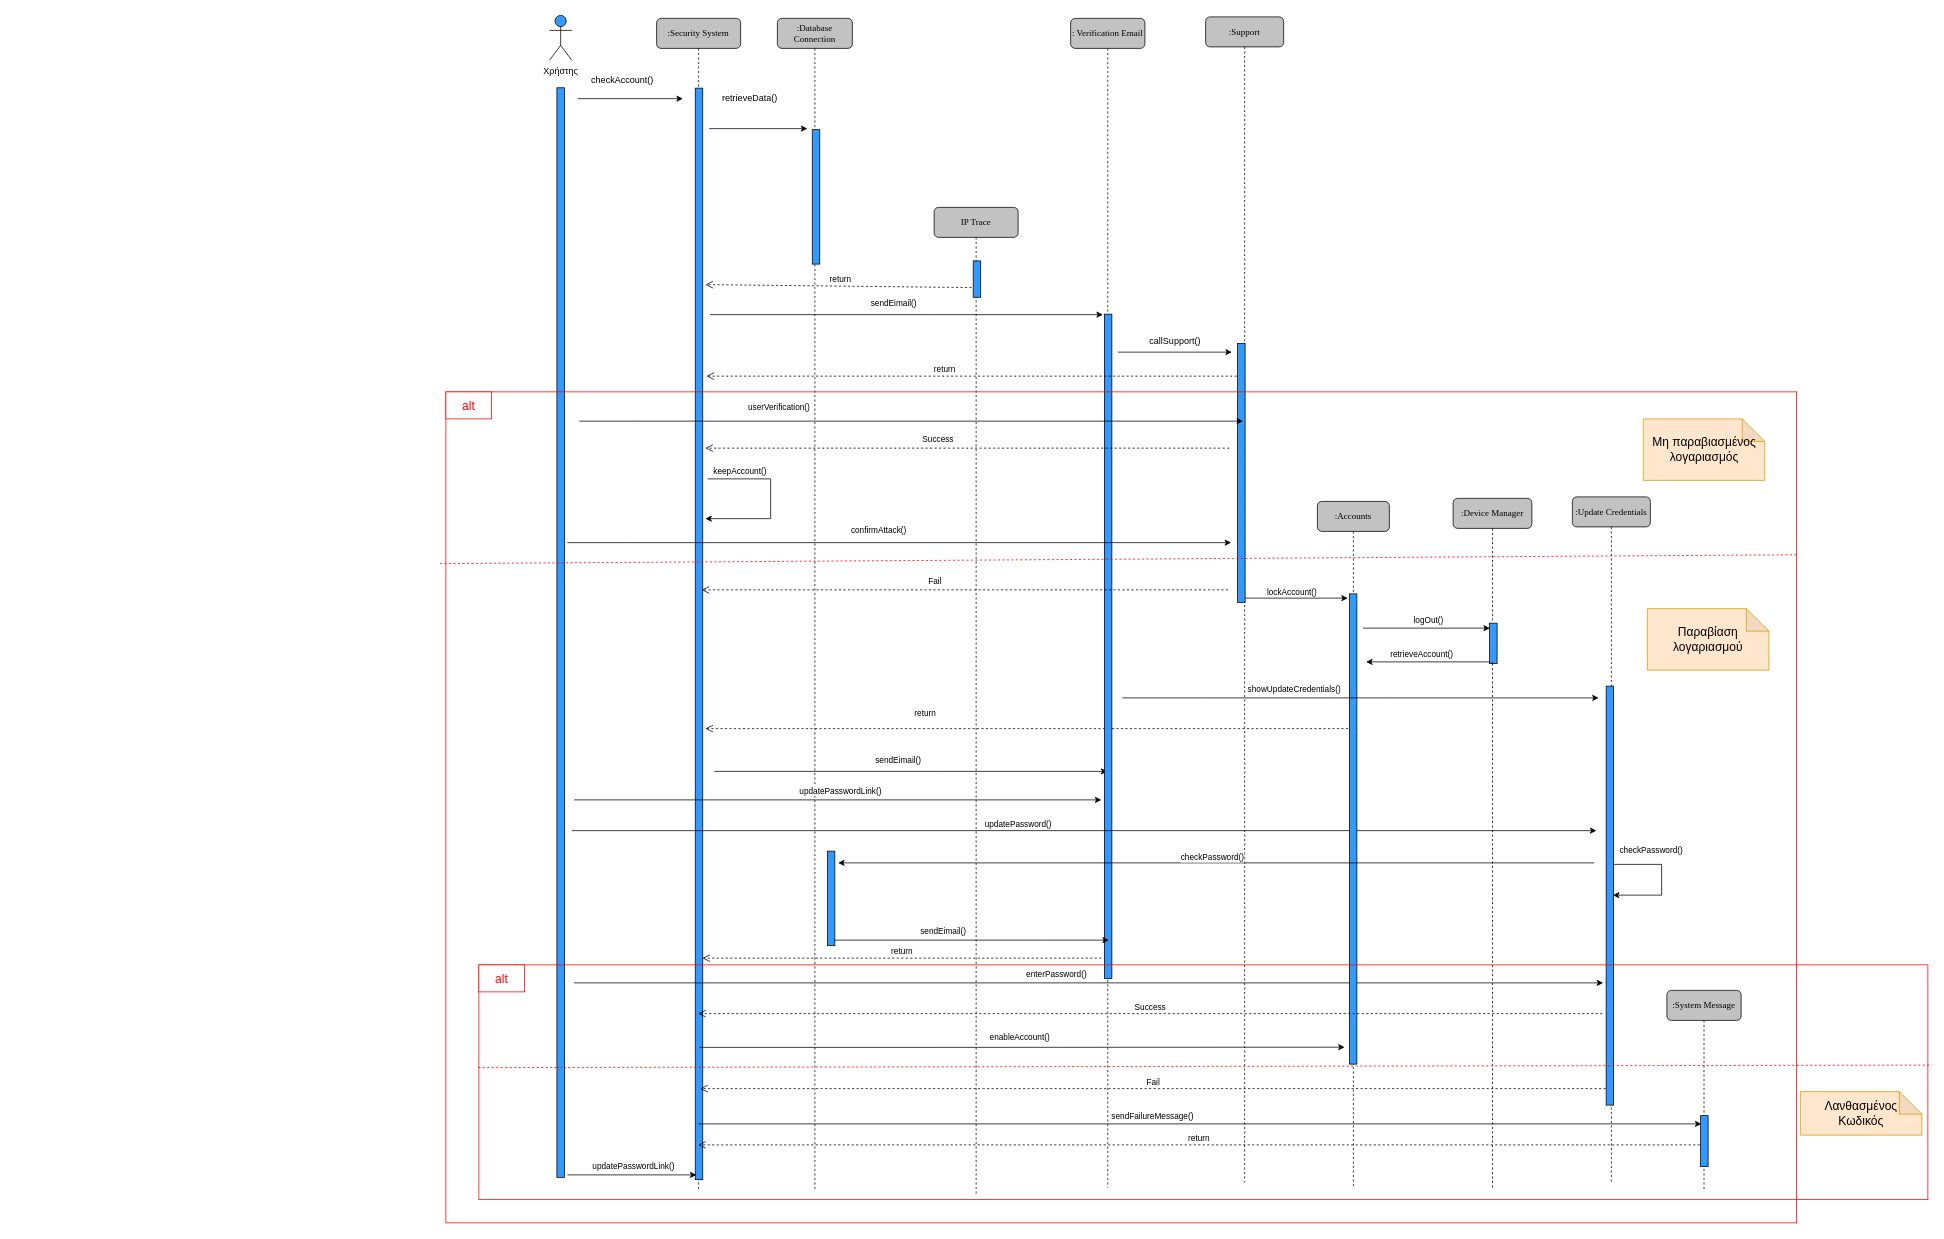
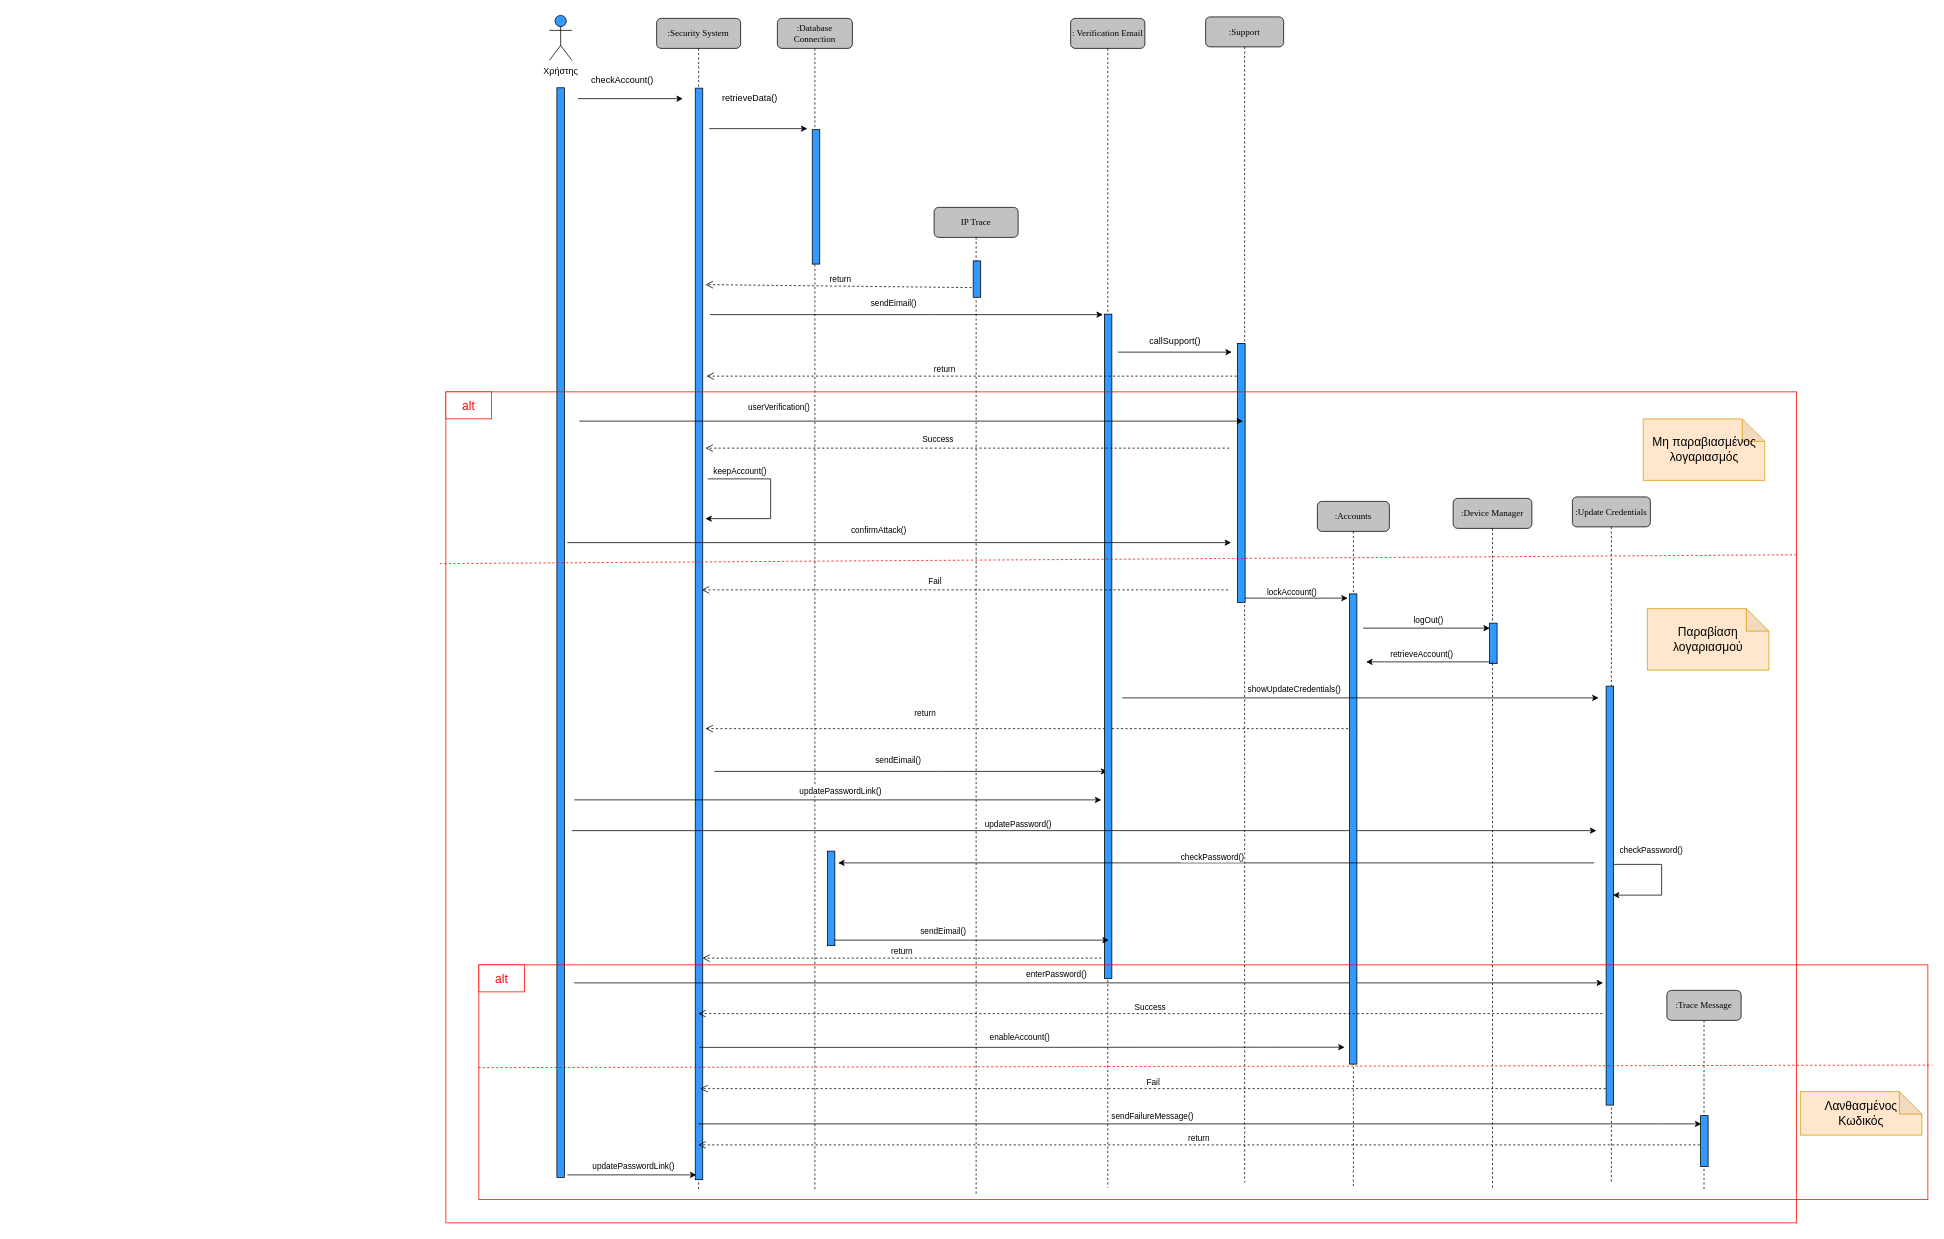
- <mxCell id="23" value=":System Message" style="shape=umlLifeline;perimeter=lifelinePerimeter;whiteSpace=wrap;html=1;container=1;collapsible=0;recursiveResize=0;outlineConnect=0;rounded=1;shadow=0;comic=0;labelBackgroundColor=none;strokeWidth=1;fontFamily=Verdana;fontSize=12;align=center;fillColor=#C2C2C2;" parent="1" vertex="1"><mxGeometry x="2222" y="1320" width="99" height="265" as="geometry" /></mxCell>
+ <mxCell id="23" value=":Trace Message" style="shape=umlLifeline;perimeter=lifelinePerimeter;whiteSpace=wrap;html=1;container=1;collapsible=0;recursiveResize=0;outlineConnect=0;rounded=1;shadow=0;comic=0;labelBackgroundColor=none;strokeWidth=1;fontFamily=Verdana;fontSize=12;align=center;fillColor=#C2C2C2;" parent="1" vertex="1"><mxGeometry x="2222" y="1320" width="99" height="265" as="geometry" /></mxCell>
